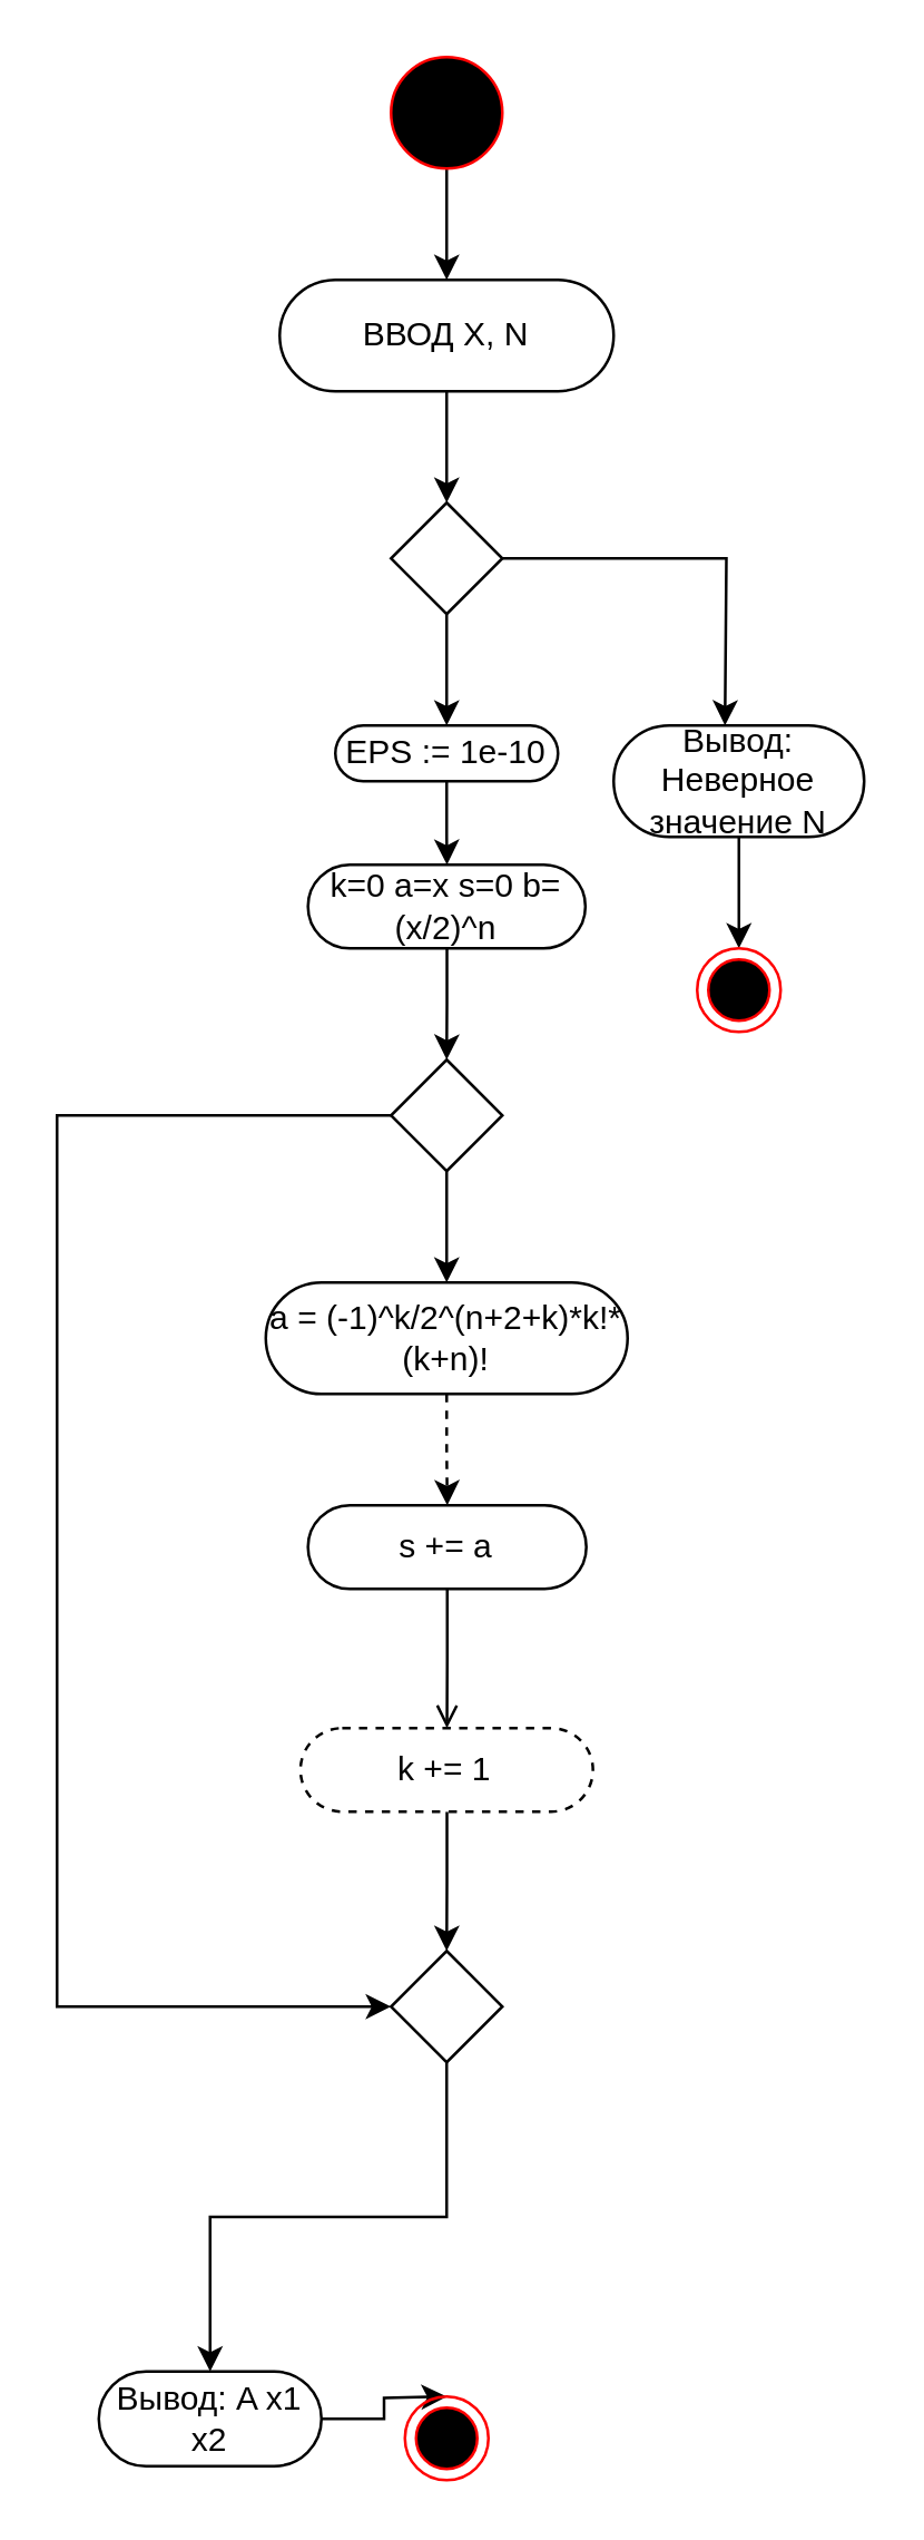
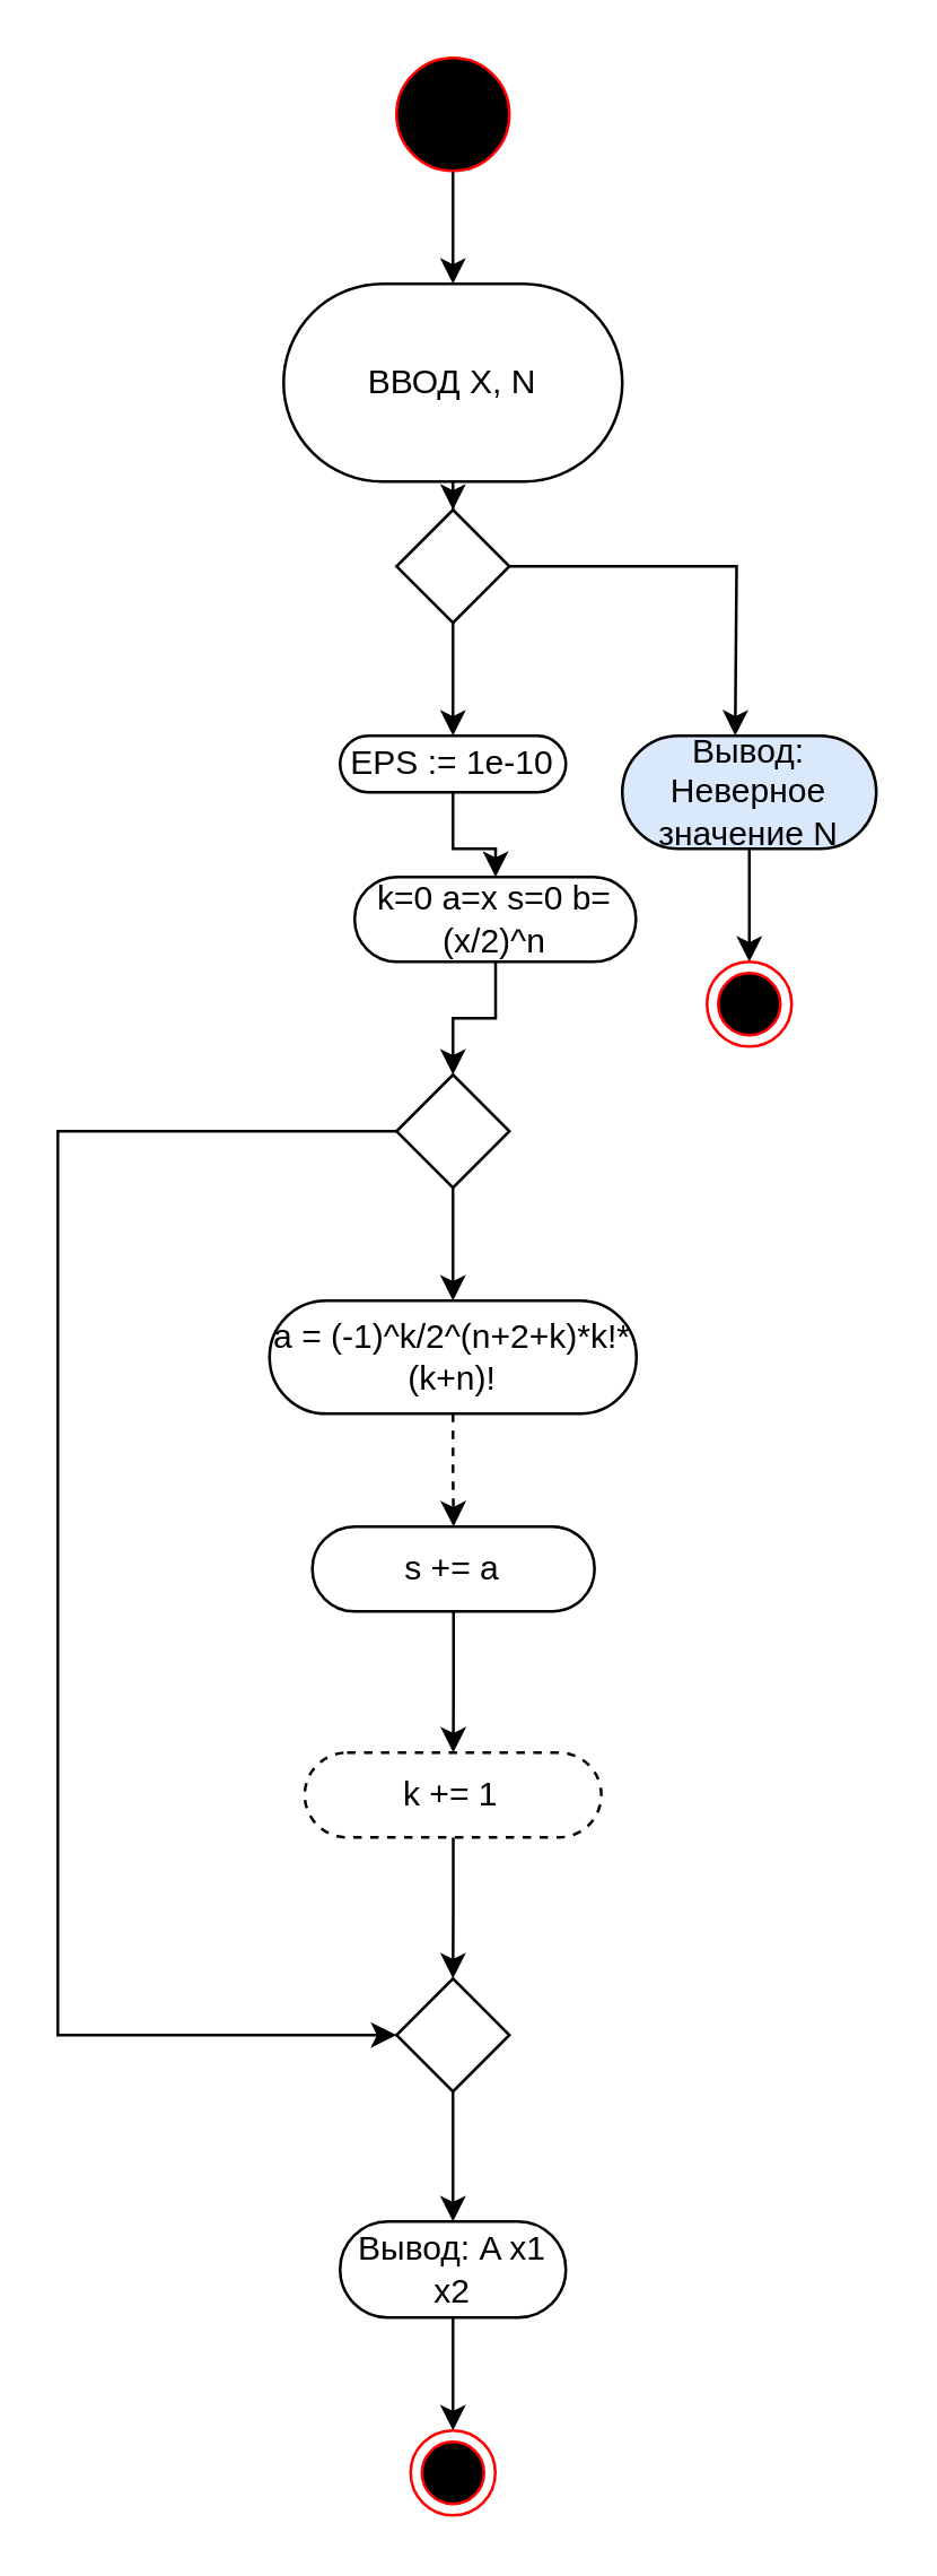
- <mxCell id="5" value="ВВОД X, N" style="rounded=1;whiteSpace=wrap;html=1;arcSize=50;" vertex="1" parent="1"><mxGeometry x="100" y="100" width="120" height="40" as="geometry" /></mxCell>
+ <mxCell id="5" value="ВВОД X, N" style="rounded=1;whiteSpace=wrap;html=1;arcSize=50;" vertex="1" parent="1"><mxGeometry x="100" y="100" width="120" height="70" as="geometry" /></mxCell>
- <mxCell id="10" value="Вывод: Неверное значение N" style="rounded=1;whiteSpace=wrap;html=1;strokeColor=#000000;arcSize=50;" vertex="1" parent="1"><mxGeometry x="220" y="260" width="90" height="40" as="geometry" /></mxCell>
+ <mxCell id="10" value="Вывод: Неверное значение N" style="rounded=1;whiteSpace=wrap;html=1;strokeColor=#000000;arcSize=50;fillColor=#dae8fc;" vertex="1" parent="1"><mxGeometry x="220" y="260" width="90" height="40" as="geometry" /></mxCell>
- <mxCell id="15" value="k=0 a=x s=0 b=(x/2)^n" style="rounded=1;whiteSpace=wrap;html=1;strokeColor=#000000;arcSize=50;" vertex="1" parent="1"><mxGeometry x="110.17" y="310" width="99.67" height="30" as="geometry" /></mxCell>
+ <mxCell id="15" value="k=0 a=x s=0 b=(x/2)^n" style="rounded=1;whiteSpace=wrap;html=1;strokeColor=#000000;arcSize=50;" vertex="1" parent="1"><mxGeometry x="125.17" y="310" width="99.67" height="30" as="geometry" /></mxCell>
- <mxCell id="21" style="edgeStyle=orthogonalEdgeStyle;rounded=0;orthogonalLoop=1;jettySize=auto;html=1;endArrow=open;" edge="1" parent="1" source="22" target="24"><mxGeometry relative="1" as="geometry"><mxPoint x="160.17" y="620" as="targetPoint" /></mxGeometry></mxCell>
+ <mxCell id="21" style="edgeStyle=orthogonalEdgeStyle;rounded=0;orthogonalLoop=1;jettySize=auto;html=1;" edge="1" parent="1" source="22" target="24"><mxGeometry relative="1" as="geometry"><mxPoint x="160.17" y="620" as="targetPoint" /></mxGeometry></mxCell>
- <mxCell id="28" value="Вывод: A x1 x2" style="rounded=1;whiteSpace=wrap;html=1;strokeColor=#000000;arcSize=50;" vertex="1" parent="1"><mxGeometry x="35" y="851" width="80" height="34" as="geometry" /></mxCell>
+ <mxCell id="28" value="Вывод: A x1 x2" style="rounded=1;whiteSpace=wrap;html=1;strokeColor=#000000;arcSize=50;" vertex="1" parent="1"><mxGeometry x="120" y="786" width="80" height="34" as="geometry" /></mxCell>
